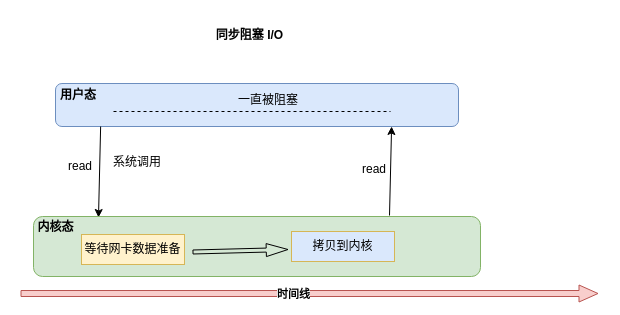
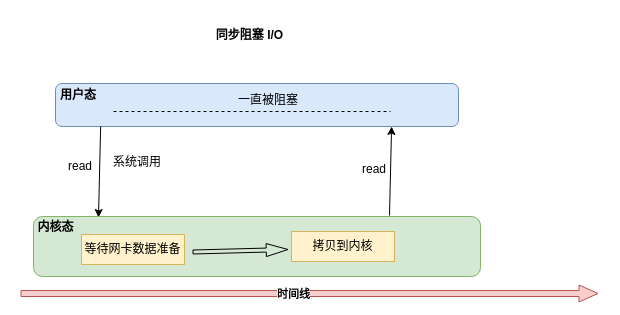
- <mxCell id="15" value="拷贝到内核" style="rounded=0;whiteSpace=wrap;html=1;fillColor=#dae8fc;strokeColor=#d6b656;" vertex="1" parent="1"><mxGeometry x="291" y="231" width="103" height="30" as="geometry" /></mxCell>
+ <mxCell id="15" value="拷贝到内核" style="rounded=0;whiteSpace=wrap;html=1;fillColor=#fff2cc;strokeColor=#d6b656;" vertex="1" parent="1"><mxGeometry x="291" y="231" width="103" height="30" as="geometry" /></mxCell>
